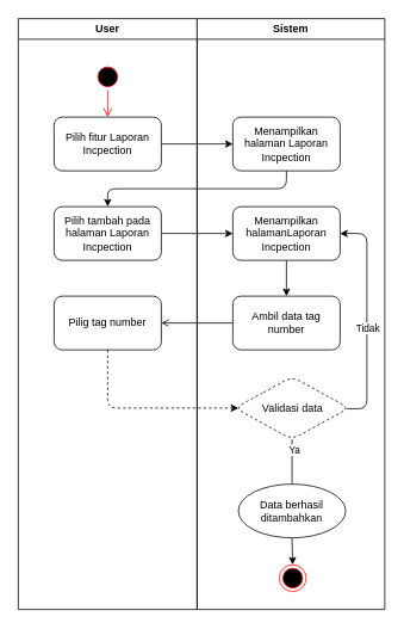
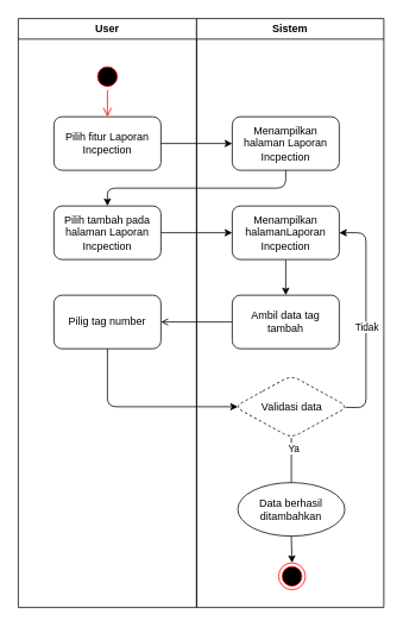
- <mxCell id="12" value="Ambil data tag number" style="rounded=1;whiteSpace=wrap;html=1;" vertex="1" parent="8"><mxGeometry x="40" y="310" width="120" height="60" as="geometry" /></mxCell>
+ <mxCell id="12" value="Ambil data tag tambah" style="rounded=1;whiteSpace=wrap;html=1;" vertex="1" parent="8"><mxGeometry x="40" y="310" width="120" height="60" as="geometry" /></mxCell>
- <mxCell id="25" value="" style="edgeStyle=none;html=1;exitX=0.5;exitY=1;exitDx=0;exitDy=0;entryX=0.03;entryY=0.5;entryDx=0;entryDy=0;entryPerimeter=0;dashed=1;" edge="1" parent="1" source="7" target="17"><mxGeometry relative="1" as="geometry"><Array as="points"><mxPoint x="120" y="455" /></Array></mxGeometry></mxCell>
+ <mxCell id="25" value="" style="edgeStyle=none;html=1;exitX=0.5;exitY=1;exitDx=0;exitDy=0;entryX=0.03;entryY=0.5;entryDx=0;entryDy=0;entryPerimeter=0;" edge="1" parent="1" source="7" target="17"><mxGeometry relative="1" as="geometry"><Array as="points"><mxPoint x="120" y="455" /></Array></mxGeometry></mxCell>
